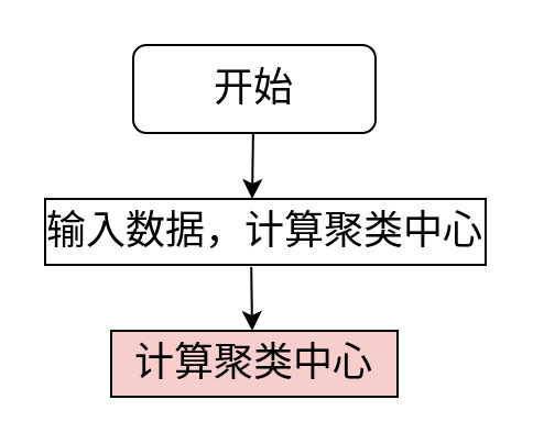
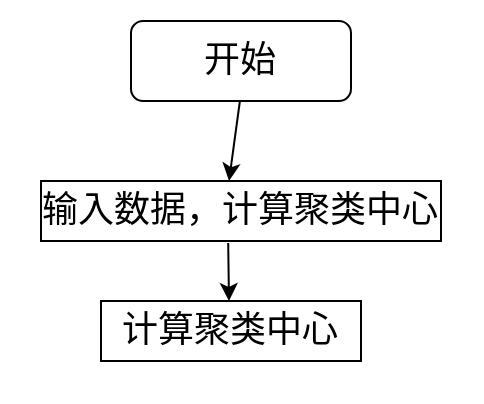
- <mxCell id="2" value="&lt;font style=&quot;font-size: 18px;&quot;&gt;开始&lt;/font&gt;" style="rounded=1;whiteSpace=wrap;html=1;" vertex="1" parent="1"><mxGeometry x="60" y="20" width="110" height="40" as="geometry" /></mxCell>
+ <mxCell id="2" value="&lt;font style=&quot;font-size: 18px;&quot;&gt;开始&lt;/font&gt;" style="rounded=1;whiteSpace=wrap;html=1;" vertex="1" parent="1"><mxGeometry x="65" y="10" width="110" height="40" as="geometry" /></mxCell>
- <mxCell id="6" value="计算聚类中心" style="rounded=0;whiteSpace=wrap;html=1;fontSize=18;fillColor=#f8cecc;" vertex="1" parent="1"><mxGeometry x="50" y="150" width="130" height="30" as="geometry" /></mxCell>
+ <mxCell id="6" value="计算聚类中心" style="rounded=0;whiteSpace=wrap;html=1;fontSize=18;" vertex="1" parent="1"><mxGeometry x="50" y="150" width="130" height="30" as="geometry" /></mxCell>
